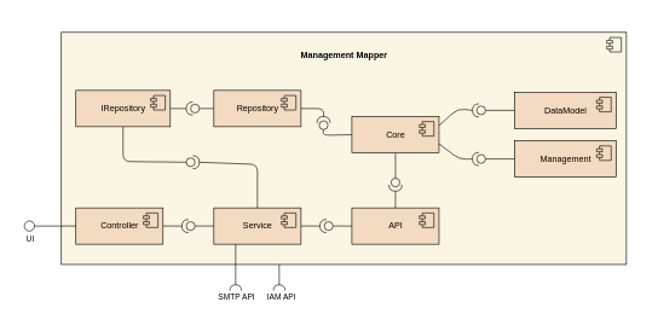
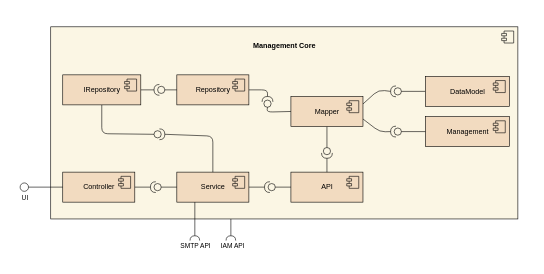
- <mxCell id="16" value="Core" style="html=1;dropTarget=0;fillColor=#f2dbc0;strokeColor=#000000;fontColor=#000000;" parent="1" vertex="1"><mxGeometry x="484" y="160" width="120" height="50" as="geometry" /></mxCell>
+ <mxCell id="16" value="Mapper" style="html=1;dropTarget=0;fillColor=#f2dbc0;strokeColor=#000000;fontColor=#000000;" parent="1" vertex="1"><mxGeometry x="484" y="160" width="120" height="50" as="geometry" /></mxCell>
- <mxCell id="4" value="&lt;b&gt;Management Mapper&lt;br&gt;&lt;br&gt;&lt;br&gt;&lt;br&gt;&lt;br&gt;&lt;br&gt;&lt;br&gt;&lt;br&gt;&lt;br&gt;&lt;br&gt;&lt;br&gt;&lt;br&gt;&lt;br&gt;&lt;br&gt;&lt;br&gt;&lt;br&gt;&lt;br&gt;&lt;br&gt;&lt;br&gt;&lt;/b&gt;" style="html=1;dropTarget=0;fillColor=#FBF6E4;strokeColor=#000000;fontColor=#000000;" parent="1" vertex="1"><mxGeometry x="84" y="44" width="778" height="320" as="geometry" /></mxCell>
+ <mxCell id="4" value="&lt;b&gt;Management Core&lt;br&gt;&lt;br&gt;&lt;br&gt;&lt;br&gt;&lt;br&gt;&lt;br&gt;&lt;br&gt;&lt;br&gt;&lt;br&gt;&lt;br&gt;&lt;br&gt;&lt;br&gt;&lt;br&gt;&lt;br&gt;&lt;br&gt;&lt;br&gt;&lt;br&gt;&lt;br&gt;&lt;br&gt;&lt;/b&gt;" style="html=1;dropTarget=0;fillColor=#FBF6E4;strokeColor=#000000;fontColor=#000000;" parent="1" vertex="1"><mxGeometry x="84" y="44" width="778" height="320" as="geometry" /></mxCell>
